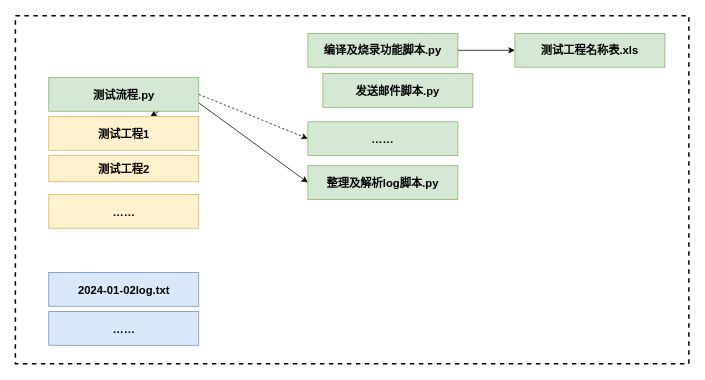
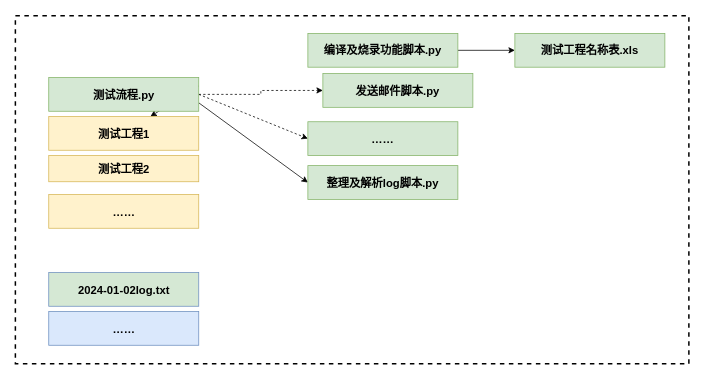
+ <mxCell id="4" style="edgeStyle=orthogonalEdgeStyle;rounded=0;orthogonalLoop=1;jettySize=auto;html=1;exitX=1;exitY=0.5;exitDx=0;exitDy=0;entryX=0;entryY=0.5;entryDx=0;entryDy=0;dashed=1;" edge="1" parent="1" source="7" target="15"><mxGeometry relative="1" as="geometry" /></mxCell>
- <mxCell id="11" value="2024-01-02log.txt" style="rounded=0;whiteSpace=wrap;html=1;fontSize=15;fontStyle=1;fillColor=#dae8fc;strokeColor=#6c8ebf;" parent="1" vertex="1"><mxGeometry x="64.5" y="362.5" width="200" height="45" as="geometry" /></mxCell>
+ <mxCell id="11" value="2024-01-02log.txt" style="rounded=0;whiteSpace=wrap;html=1;fontSize=15;fontStyle=1;fillColor=#d5e8d4;strokeColor=#6c8ebf;" parent="1" vertex="1"><mxGeometry x="64.5" y="362.5" width="200" height="45" as="geometry" /></mxCell>
